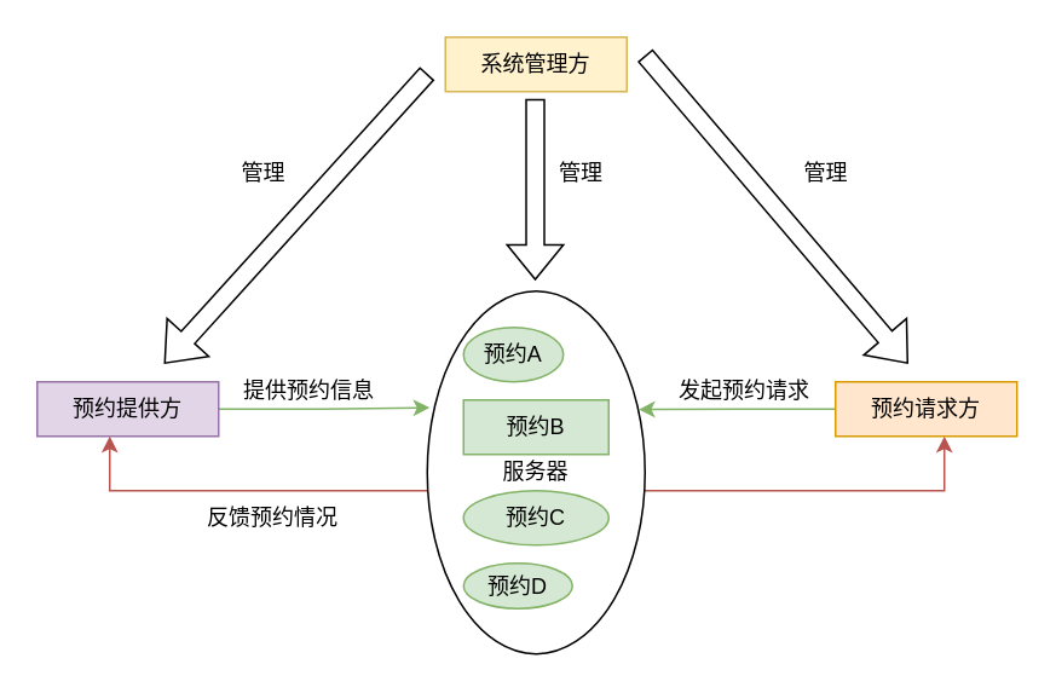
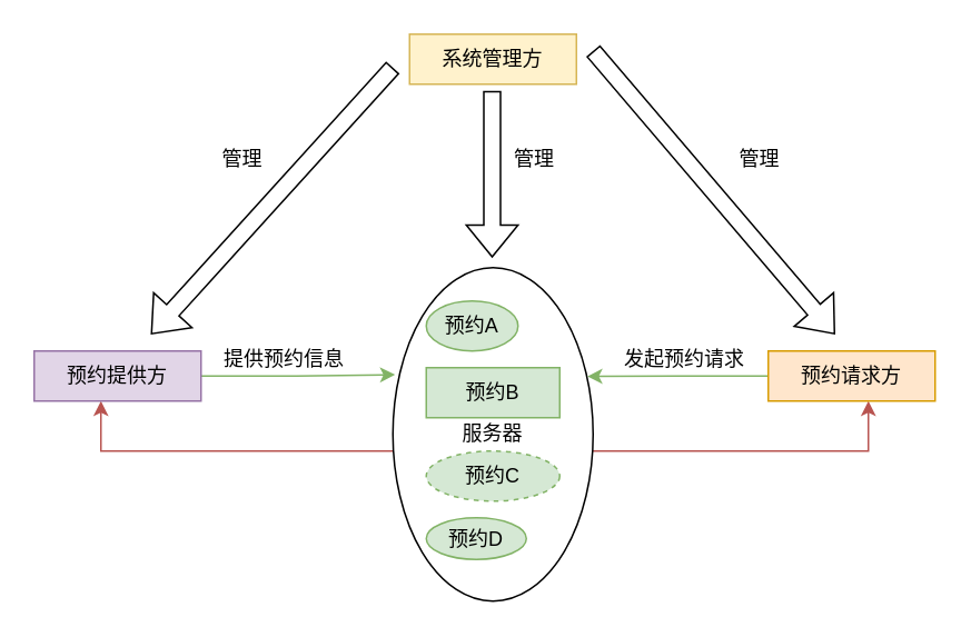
- <mxCell id="22" value="反馈预约情况" style="text;html=1;strokeColor=none;fillColor=none;align=center;verticalAlign=middle;whiteSpace=wrap;rounded=0;" vertex="1" parent="1"><mxGeometry x="110" y="270" width="80" height="30" as="geometry" /></mxCell>
- <mxCell id="16" value="预约C" style="ellipse;whiteSpace=wrap;html=1;fillColor=#d5e8d4;strokeColor=#82b366;" vertex="1" parent="1"><mxGeometry x="255" y="270" width="80" height="30" as="geometry" /></mxCell>
+ <mxCell id="16" value="预约C" style="ellipse;whiteSpace=wrap;html=1;fillColor=#d5e8d4;strokeColor=#82b366;dashed=1;" vertex="1" parent="1"><mxGeometry x="255" y="270" width="80" height="30" as="geometry" /></mxCell>
